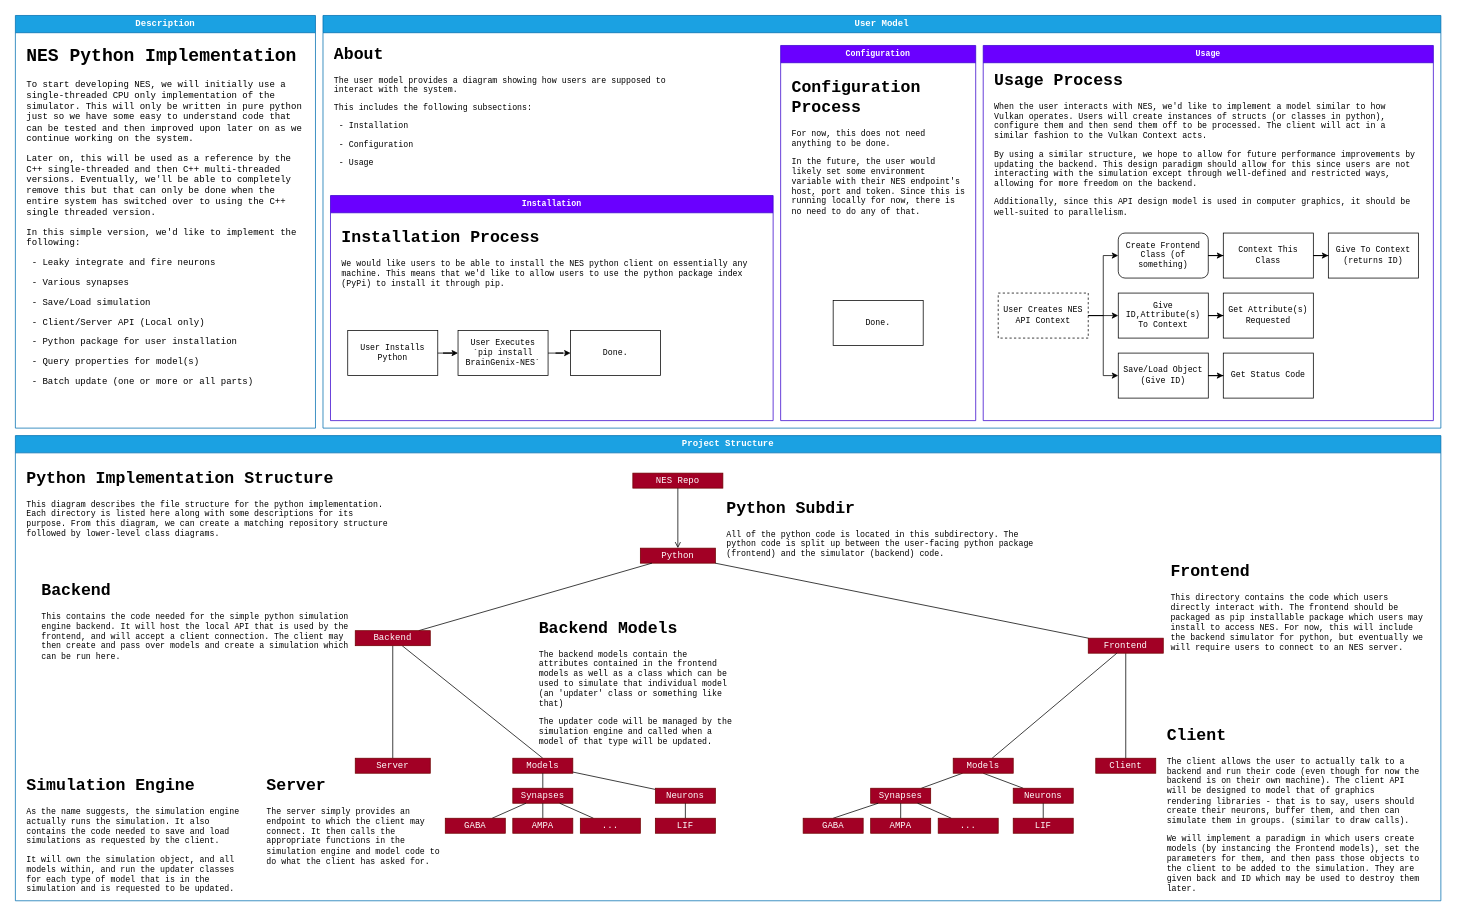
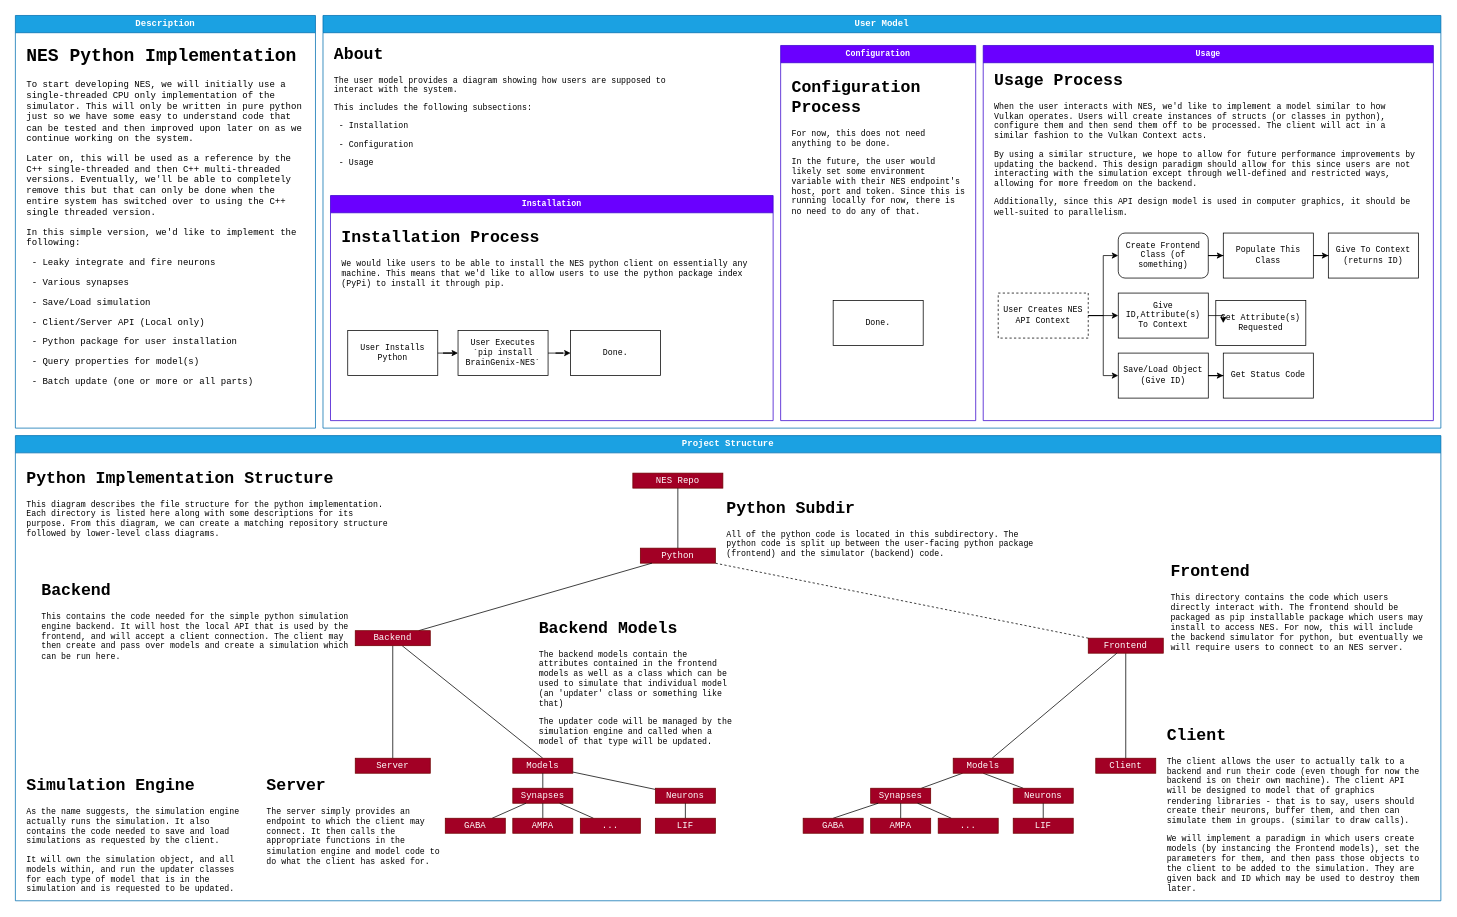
- <mxCell id="75" value="Context This Class" style="rounded=0;whiteSpace=wrap;html=1;fontFamily=Courier New;fontSize=11;fontColor=default;fillColor=none;gradientColor=none;" vertex="1" parent="65"><mxGeometry x="320" y="250" width="120" height="60" as="geometry" /></mxCell>
+ <mxCell id="75" value="Populate This Class" style="rounded=0;whiteSpace=wrap;html=1;fontFamily=Courier New;fontSize=11;fontColor=default;fillColor=none;gradientColor=none;" vertex="1" parent="65"><mxGeometry x="320" y="250" width="120" height="60" as="geometry" /></mxCell>
- <mxCell id="79" value="Get Attribute(s) Requested" style="rounded=0;whiteSpace=wrap;html=1;fontFamily=Courier New;fontSize=11;fontColor=default;fillColor=none;gradientColor=none;" vertex="1" parent="65"><mxGeometry x="320" y="330" width="120" height="60" as="geometry" /></mxCell>
+ <mxCell id="79" value="Get Attribute(s) Requested" style="rounded=0;whiteSpace=wrap;html=1;fontFamily=Courier New;fontSize=11;fontColor=default;fillColor=none;gradientColor=none;" vertex="1" parent="65"><mxGeometry x="310" y="340" width="120" height="60" as="geometry" /></mxCell>
- <mxCell id="7" value="" style="elbow=vertical;sourcePerimeterSpacing=0;targetPerimeterSpacing=0;startArrow=none;endArrow=open;rounded=0;exitX=0.5;exitY=1;exitDx=0;exitDy=0;fontFamily=Courier New;" edge="1" target="6" parent="4" source="5"><mxGeometry relative="1" as="geometry"><mxPoint x="878" y="110" as="sourcePoint" /></mxGeometry></mxCell>
+ <mxCell id="7" value="" style="elbow=vertical;sourcePerimeterSpacing=0;targetPerimeterSpacing=0;startArrow=none;endArrow=none;rounded=0;exitX=0.5;exitY=1;exitDx=0;exitDy=0;fontFamily=Courier New;" edge="1" target="6" parent="4" source="5"><mxGeometry relative="1" as="geometry"><mxPoint x="878" y="110" as="sourcePoint" /></mxGeometry></mxCell>
- <mxCell id="8" value="" style="rounded=0;orthogonalLoop=1;jettySize=auto;html=1;elbow=horizontal;startArrow=none;endArrow=none;fontFamily=Courier New;" edge="1" parent="4" source="10" target="6"><mxGeometry relative="1" as="geometry" /></mxCell>
+ <mxCell id="8" value="" style="rounded=0;orthogonalLoop=1;jettySize=auto;html=1;elbow=horizontal;startArrow=none;endArrow=none;fontFamily=Courier New;dashed=1;" edge="1" parent="4" source="10" target="6"><mxGeometry relative="1" as="geometry" /></mxCell>
